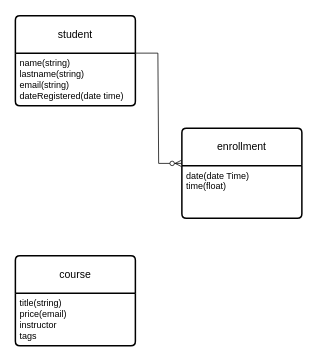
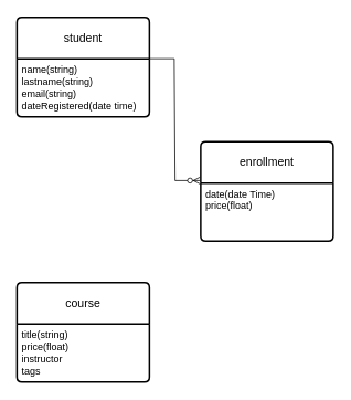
- <mxCell id="7" value="date(date Time)&lt;br&gt;time(float)" style="align=left;strokeColor=none;fillColor=none;spacingLeft=4;fontSize=12;verticalAlign=top;resizable=0;rotatable=0;part=1;html=1;" vertex="1" parent="6"><mxGeometry y="50" width="160" height="70" as="geometry" /></mxCell>
+ <mxCell id="7" value="date(date Time)&lt;br&gt;price(float)" style="align=left;strokeColor=none;fillColor=none;spacingLeft=4;fontSize=12;verticalAlign=top;resizable=0;rotatable=0;part=1;html=1;" vertex="1" parent="6"><mxGeometry y="50" width="160" height="70" as="geometry" /></mxCell>
- <mxCell id="5" value="title(string)&lt;br&gt;price(email)&lt;br&gt;instructor&amp;nbsp;&lt;br&gt;tags" style="align=left;strokeColor=none;fillColor=none;spacingLeft=4;fontSize=12;verticalAlign=top;resizable=0;rotatable=0;part=1;html=1;" vertex="1" parent="4"><mxGeometry y="50" width="160" height="70" as="geometry" /></mxCell>
+ <mxCell id="5" value="title(string)&lt;br&gt;price(float)&lt;br&gt;instructor&amp;nbsp;&lt;br&gt;tags" style="align=left;strokeColor=none;fillColor=none;spacingLeft=4;fontSize=12;verticalAlign=top;resizable=0;rotatable=0;part=1;html=1;" vertex="1" parent="4"><mxGeometry y="50" width="160" height="70" as="geometry" /></mxCell>
